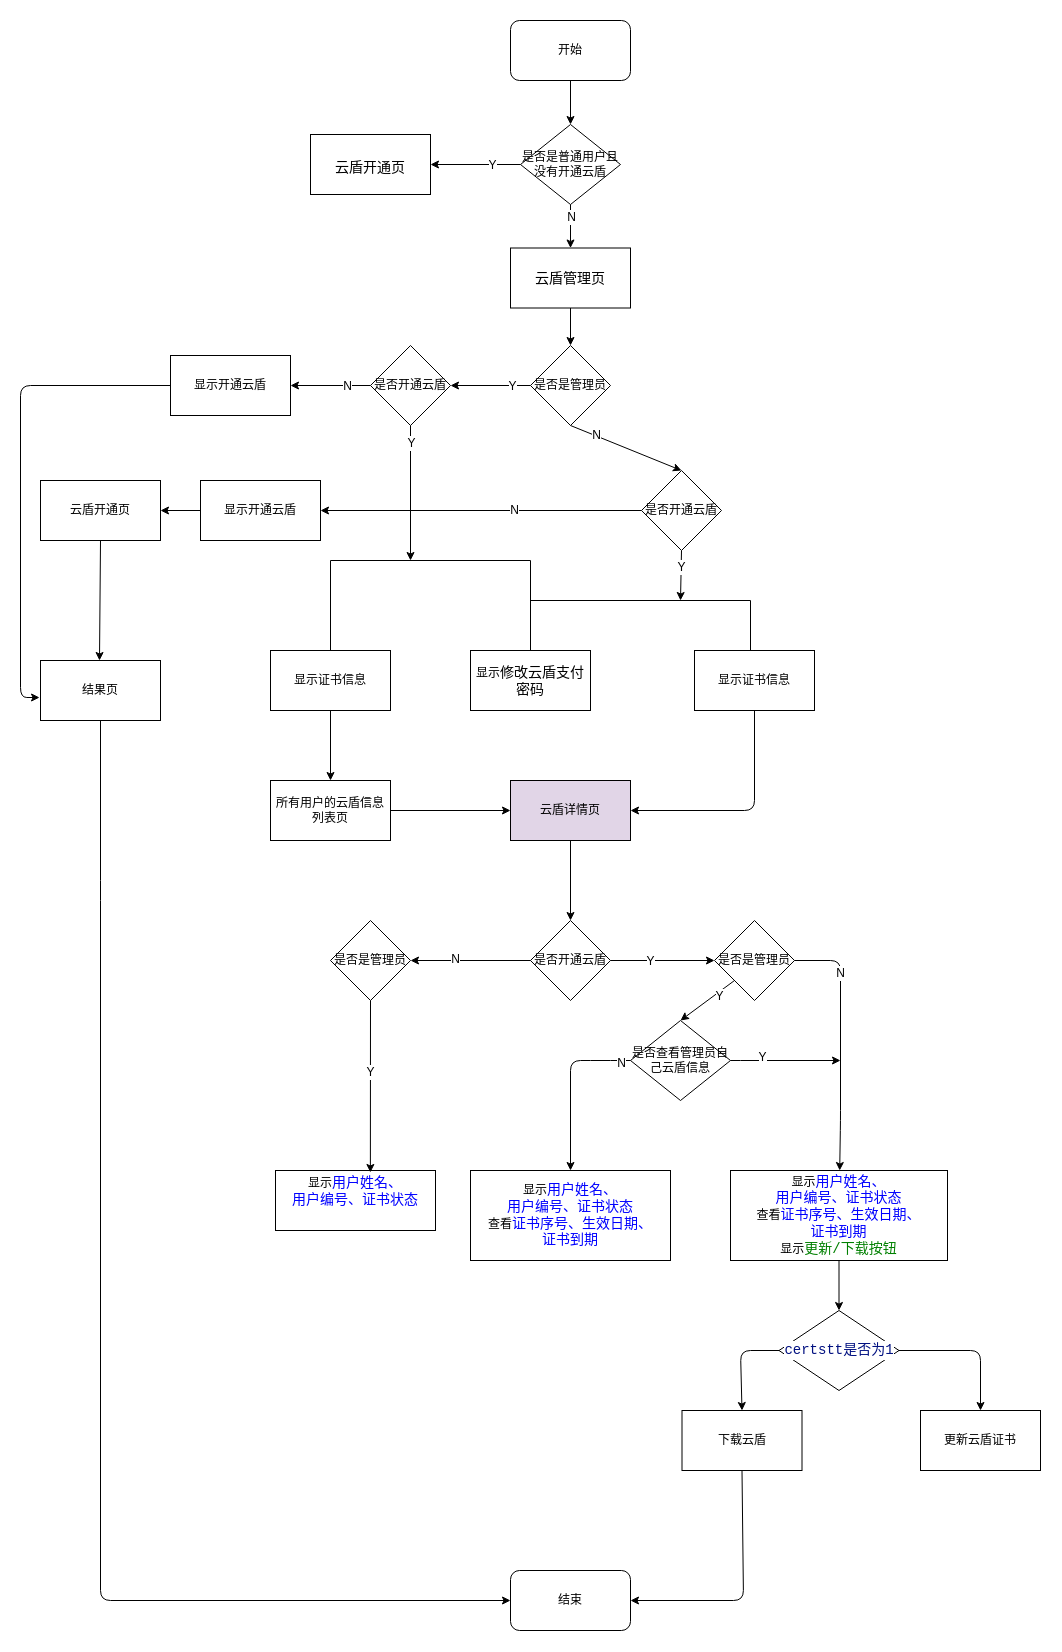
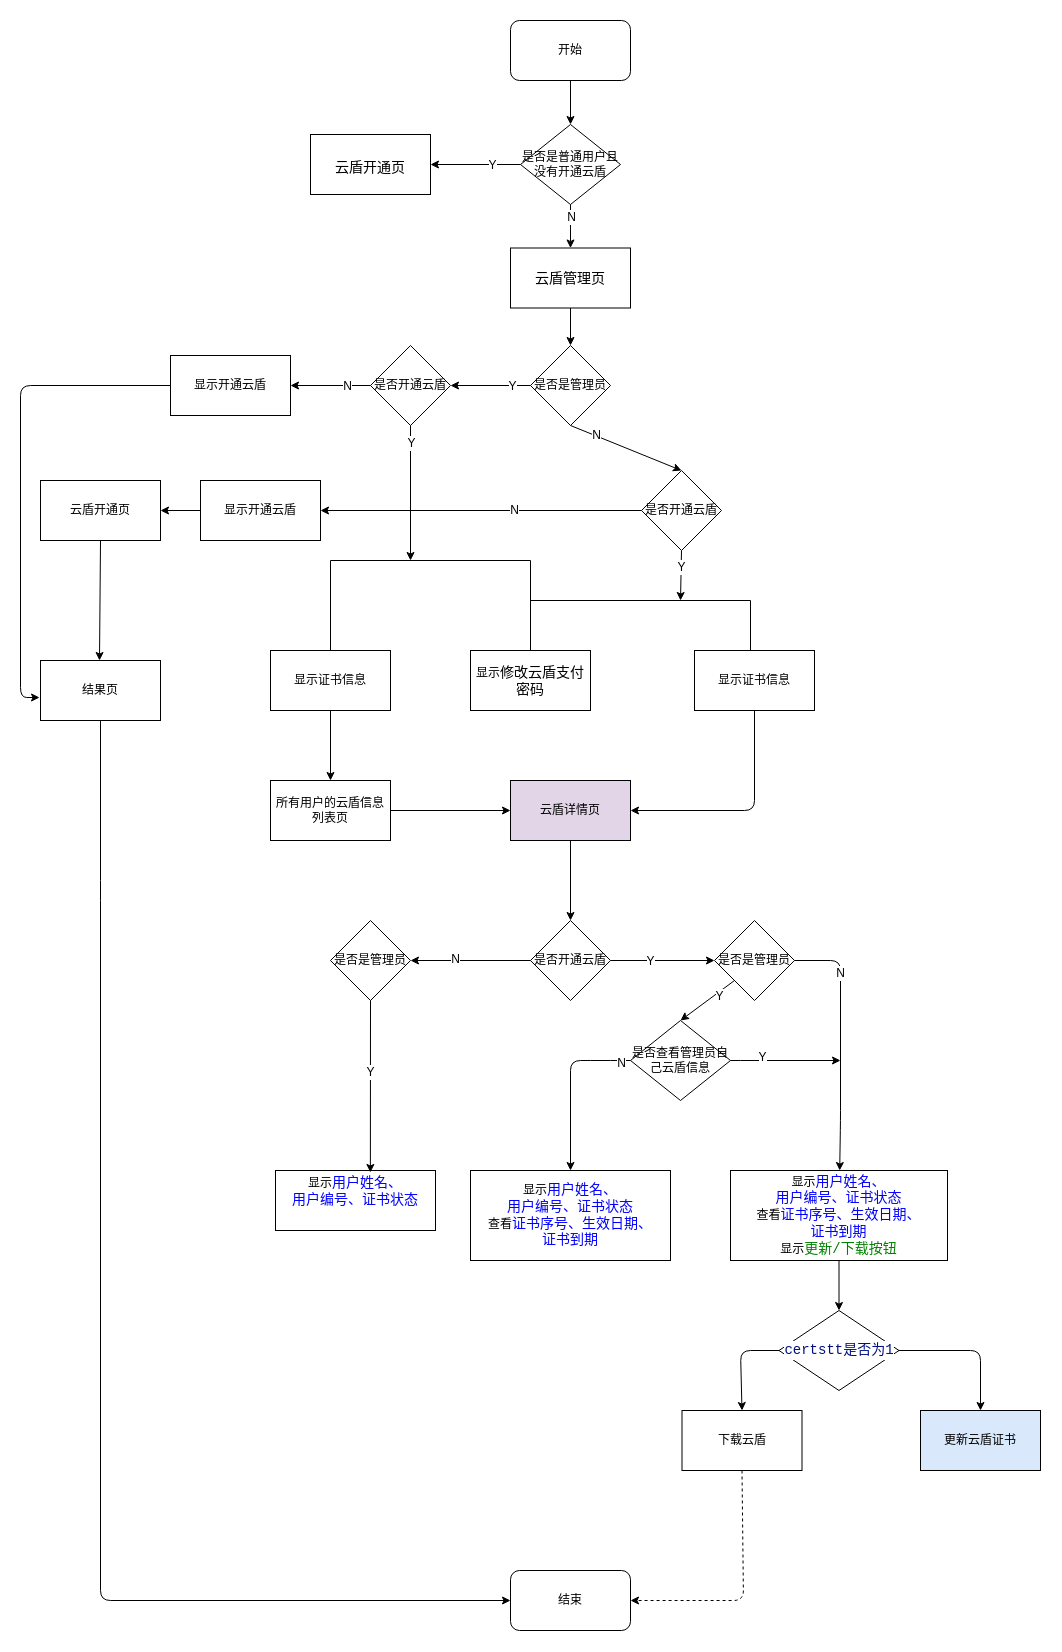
- <mxCell id="70" value="更新云盾证书" style="rounded=0;whiteSpace=wrap;html=1;" vertex="1" parent="1"><mxGeometry x="920" y="1410" width="120" height="60" as="geometry" /></mxCell>
+ <mxCell id="70" value="更新云盾证书" style="rounded=0;whiteSpace=wrap;html=1;fillColor=#dae8fc;" vertex="1" parent="1"><mxGeometry x="920" y="1410" width="120" height="60" as="geometry" /></mxCell>
- <mxCell id="75" value="" style="endArrow=classic;html=1;entryX=1;entryY=0.5;entryDx=0;entryDy=0;exitX=0.5;exitY=1;exitDx=0;exitDy=0;" edge="1" parent="1" source="69" target="40"><mxGeometry width="50" height="50" relative="1" as="geometry"><mxPoint x="680" y="1440" as="sourcePoint" /><mxPoint x="630" y="1470" as="targetPoint" /><Array as="points"><mxPoint x="743" y="1600" /></Array></mxGeometry></mxCell>
+ <mxCell id="75" value="" style="endArrow=classic;html=1;entryX=1;entryY=0.5;entryDx=0;entryDy=0;exitX=0.5;exitY=1;exitDx=0;exitDy=0;dashed=1;" edge="1" parent="1" source="69" target="40"><mxGeometry width="50" height="50" relative="1" as="geometry"><mxPoint x="680" y="1440" as="sourcePoint" /><mxPoint x="630" y="1470" as="targetPoint" /><Array as="points"><mxPoint x="743" y="1600" /></Array></mxGeometry></mxCell>
